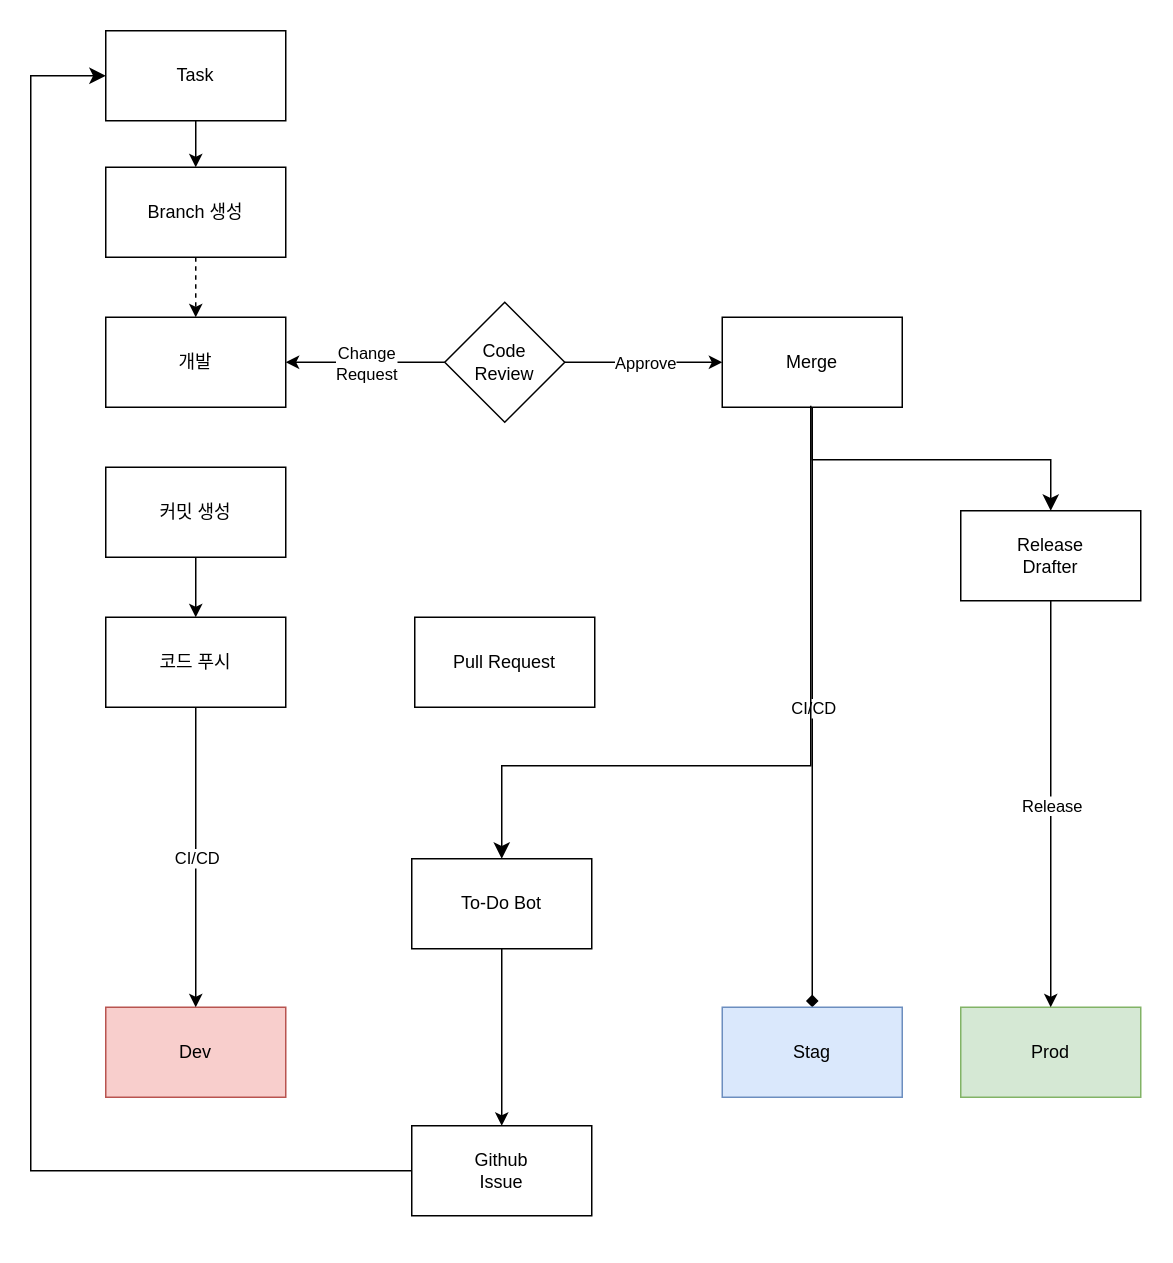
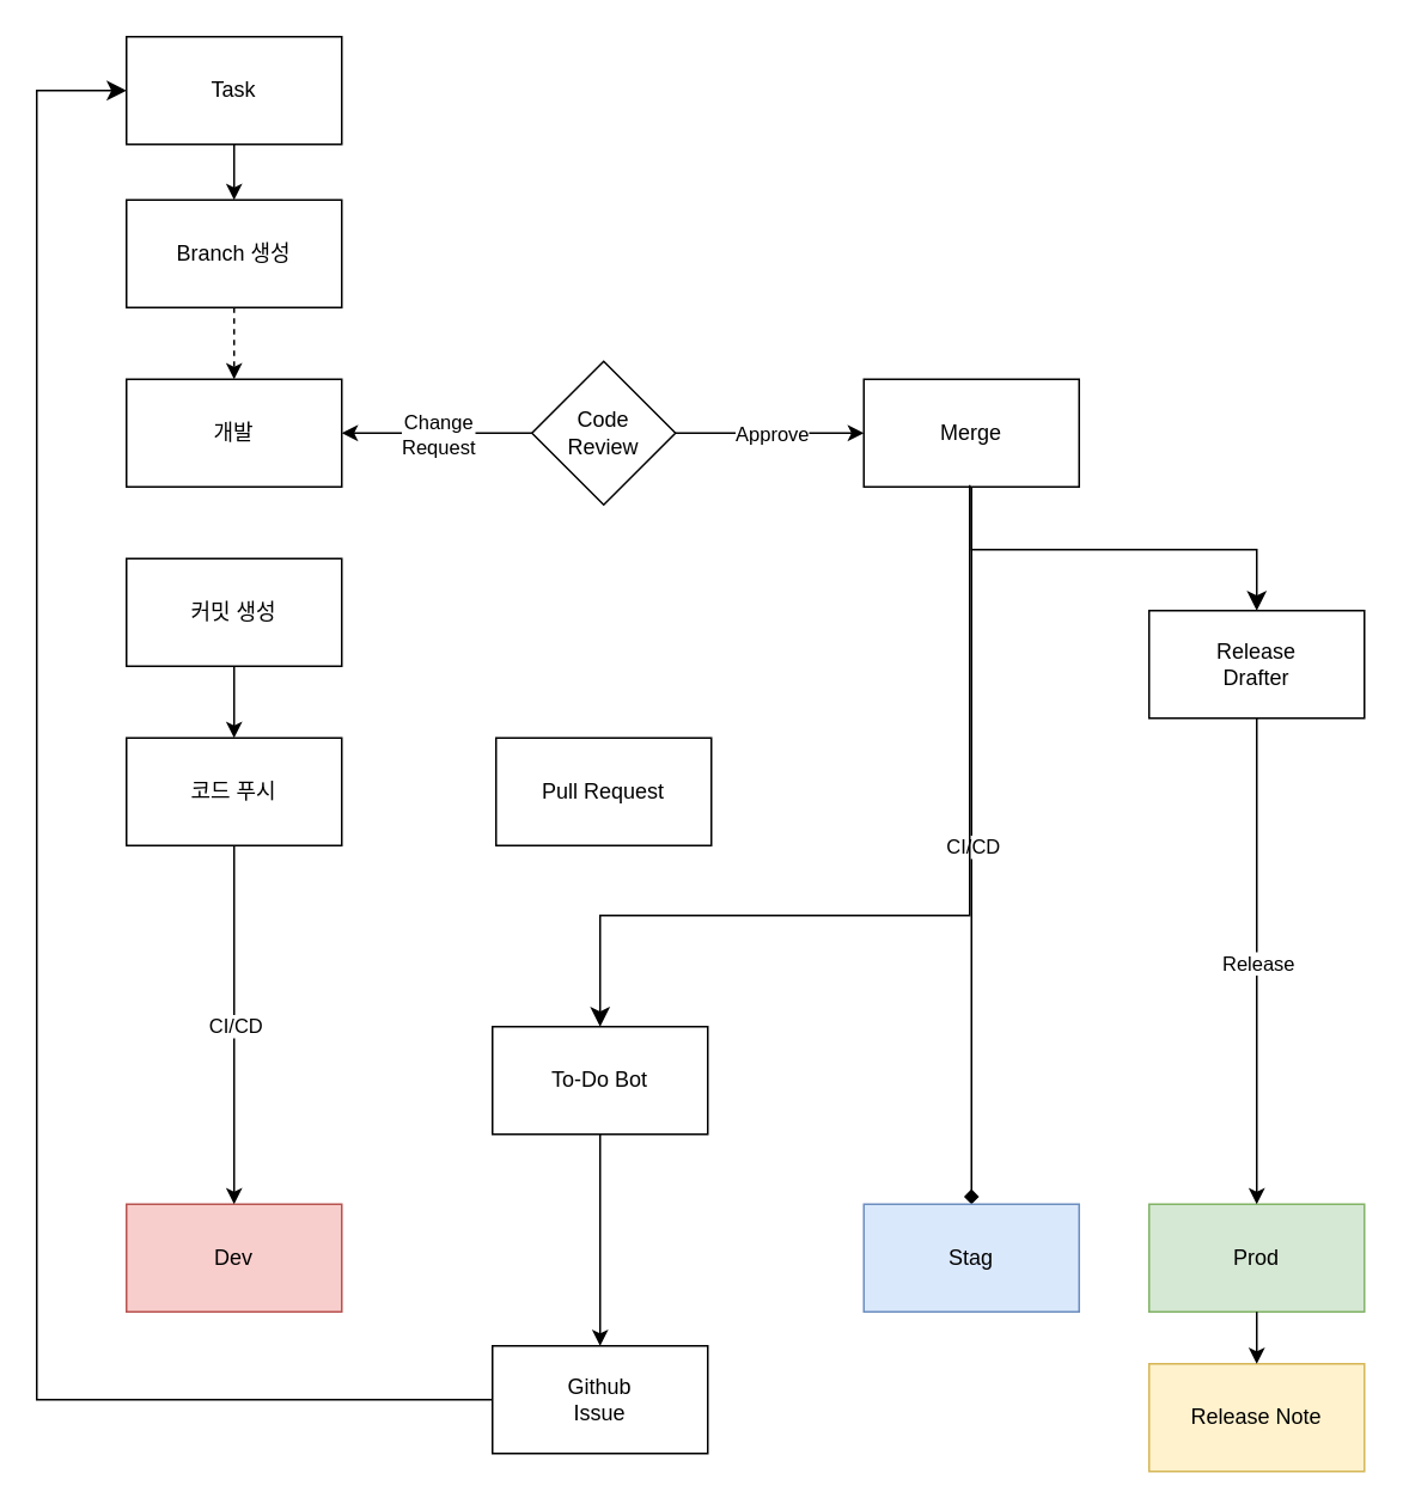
+ <mxCell id="34" value="" style="endArrow=classic;html=1;rounded=0;exitX=0.5;exitY=1;exitDx=0;exitDy=0;entryX=0.5;entryY=0;entryDx=0;entryDy=0;" edge="1" parent="1" source="30" target="33"><mxGeometry width="50" height="50" relative="1" as="geometry"><mxPoint x="400" y="570" as="sourcePoint" /><mxPoint x="450" y="520" as="targetPoint" /></mxGeometry></mxCell>
+ <mxCell id="33" value="Release Note" style="rounded=0;whiteSpace=wrap;html=1;fillColor=#fff2cc;strokeColor=#d6b656;" vertex="1" parent="1"><mxGeometry x="640" y="760" width="120" height="60" as="geometry" /></mxCell>
